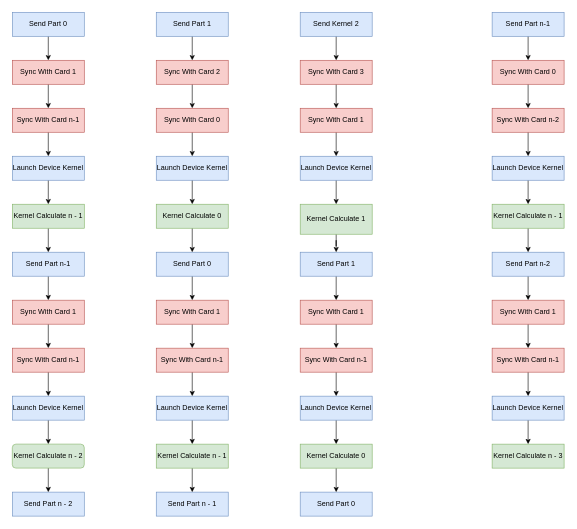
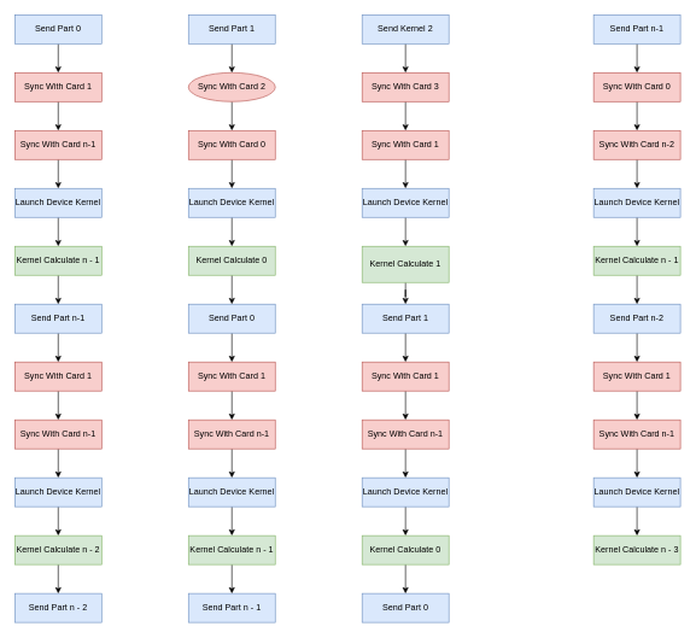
- <mxCell id="24" value="Sync With Card 2" style="rounded=0;whiteSpace=wrap;html=1;fillColor=#f8cecc;strokeColor=#b85450;" vertex="1" parent="1"><mxGeometry x="260" y="100" width="120" height="40" as="geometry" /></mxCell>
+ <mxCell id="24" value="Sync With Card 2" style="ellipse;whiteSpace=wrap;html=1;fillColor=#f8cecc;strokeColor=#b85450;" vertex="1" parent="1"><mxGeometry x="260" y="100" width="120" height="40" as="geometry" /></mxCell>
- <mxCell id="22" value="Kernel Calculate n - 2" style="whiteSpace=wrap;html=1;fillColor=#d5e8d4;strokeColor=#82b366;rounded=1;" vertex="1" parent="1"><mxGeometry x="20" y="740" width="120" height="40" as="geometry" /></mxCell>
+ <mxCell id="22" value="Kernel Calculate n - 2" style="rounded=0;whiteSpace=wrap;html=1;fillColor=#d5e8d4;strokeColor=#82b366;" vertex="1" parent="1"><mxGeometry x="20" y="740" width="120" height="40" as="geometry" /></mxCell>
